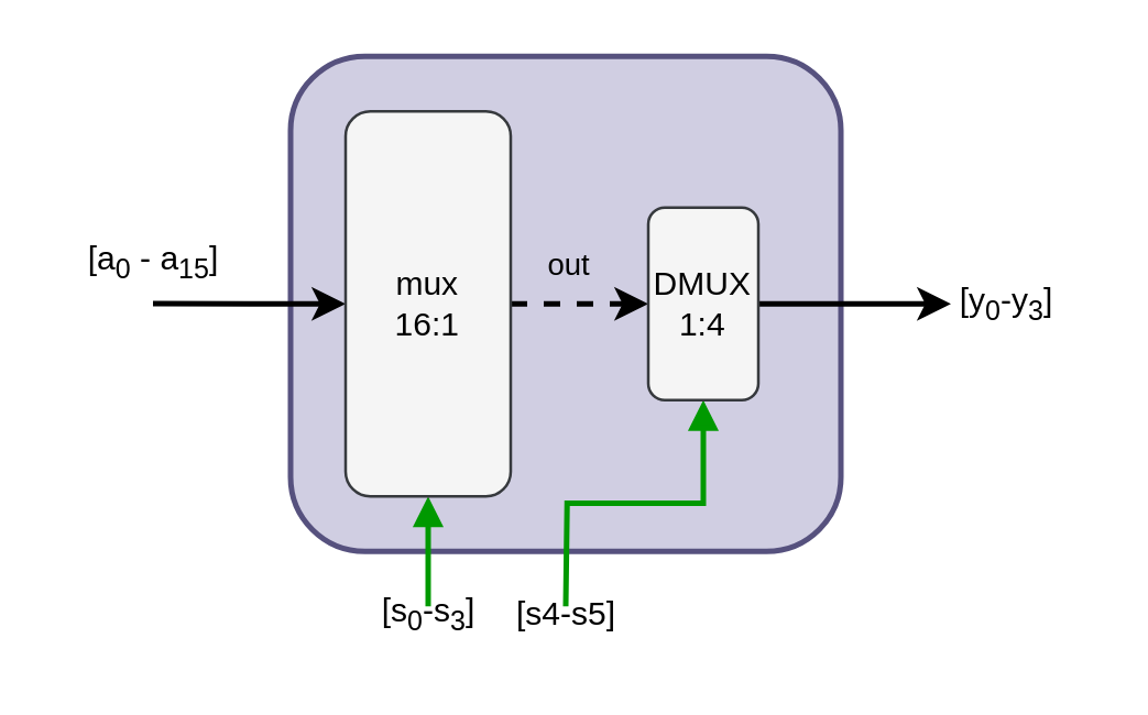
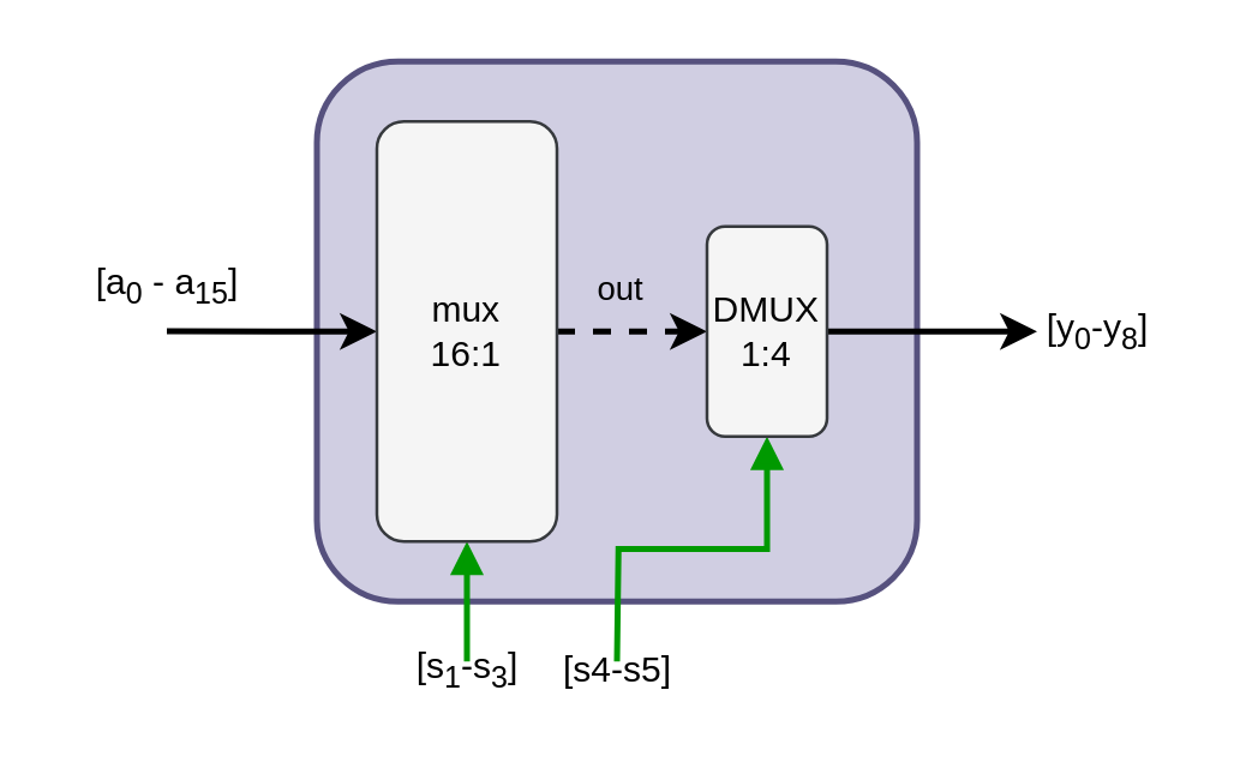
- <mxCell id="14" value="[y&lt;sub&gt;0&lt;/sub&gt;-y&lt;sub&gt;3&lt;/sub&gt;]" style="text;html=1;align=center;verticalAlign=middle;resizable=0;points=[];autosize=1;strokeColor=none;fillColor=none;" vertex="1" parent="1"><mxGeometry x="335" y="95" width="60" height="30" as="geometry" /></mxCell>
+ <mxCell id="14" value="[y&lt;sub&gt;0&lt;/sub&gt;-y&lt;sub&gt;8&lt;/sub&gt;]" style="text;html=1;align=center;verticalAlign=middle;resizable=0;points=[];autosize=1;strokeColor=none;fillColor=none;" vertex="1" parent="1"><mxGeometry x="335" y="95" width="60" height="30" as="geometry" /></mxCell>
- <mxCell id="12" value="[s&lt;sub&gt;0&lt;/sub&gt;-s&lt;sub&gt;3&lt;/sub&gt;]" style="text;html=1;align=center;verticalAlign=middle;resizable=0;points=[];autosize=1;strokeColor=none;fillColor=none;" vertex="1" parent="1"><mxGeometry x="125" y="208" width="60" height="30" as="geometry" /></mxCell>
+ <mxCell id="12" value="[s&lt;sub&gt;1&lt;/sub&gt;-s&lt;sub&gt;3&lt;/sub&gt;]" style="text;html=1;align=center;verticalAlign=middle;resizable=0;points=[];autosize=1;strokeColor=none;fillColor=none;" vertex="1" parent="1"><mxGeometry x="125" y="208" width="60" height="30" as="geometry" /></mxCell>
